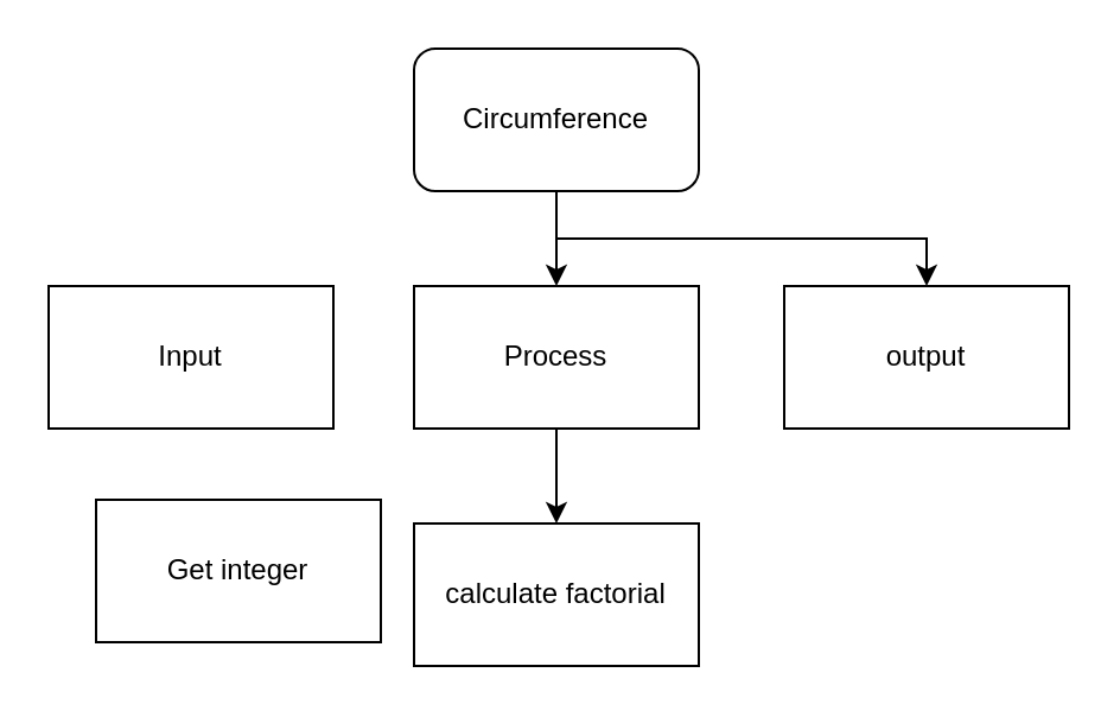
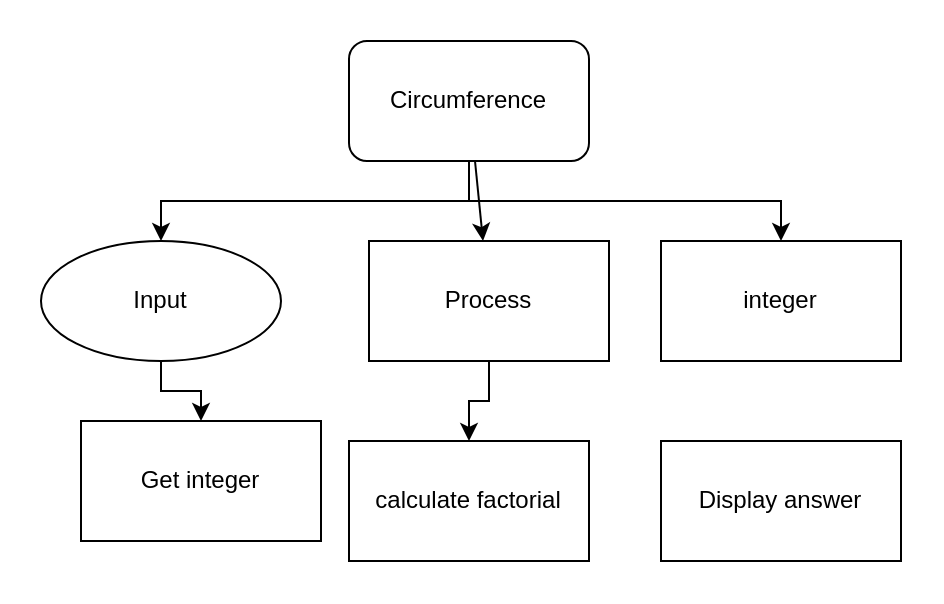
+ <mxCell id="3" style="edgeStyle=orthogonalEdgeStyle;html=1;entryX=0.5;entryY=0;entryDx=0;entryDy=0;rounded=0;" parent="1" source="5" target="7" edge="1"><mxGeometry relative="1" as="geometry"><Array as="points"><mxPoint x="234" y="100" /><mxPoint x="80" y="100" /></Array></mxGeometry></mxCell>
- <mxCell id="7" value="Input" style="rounded=0;whiteSpace=wrap;html=1;" parent="1" vertex="1"><mxGeometry x="20" y="120" width="120" height="60" as="geometry" /></mxCell>
+ <mxCell id="7" value="Input" style="ellipse;whiteSpace=wrap;html=1;" parent="1" vertex="1"><mxGeometry x="20" y="120" width="120" height="60" as="geometry" /></mxCell>
- <mxCell id="9" value="Process" style="rounded=0;whiteSpace=wrap;html=1;" parent="1" vertex="1"><mxGeometry x="174" y="120" width="120" height="60" as="geometry" /></mxCell>
+ <mxCell id="9" value="Process" style="rounded=0;whiteSpace=wrap;html=1;" parent="1" vertex="1"><mxGeometry x="184" y="120" width="120" height="60" as="geometry" /></mxCell>
- <mxCell id="10" value="output" style="rounded=0;whiteSpace=wrap;html=1;" parent="1" vertex="1"><mxGeometry x="330" y="120" width="120" height="60" as="geometry" /></mxCell>
+ <mxCell id="10" value="integer" style="rounded=0;whiteSpace=wrap;html=1;" parent="1" vertex="1"><mxGeometry x="330" y="120" width="120" height="60" as="geometry" /></mxCell>
+ <mxCell id="6" value="" style="edgeStyle=orthogonalEdgeStyle;rounded=0;html=1;" parent="1" source="7" target="11" edge="1"><mxGeometry relative="1" as="geometry" /></mxCell>
+ <mxCell id="13" value="Display answer" style="rounded=0;whiteSpace=wrap;html=1;" parent="1" vertex="1"><mxGeometry x="330" y="220" width="120" height="60" as="geometry" /></mxCell>
